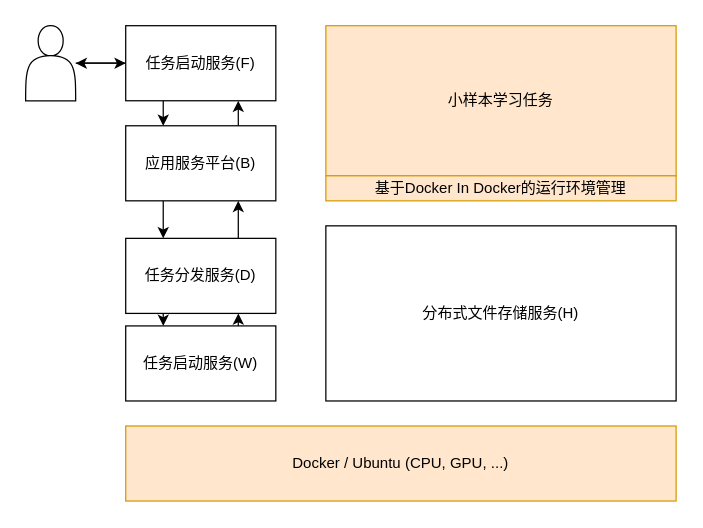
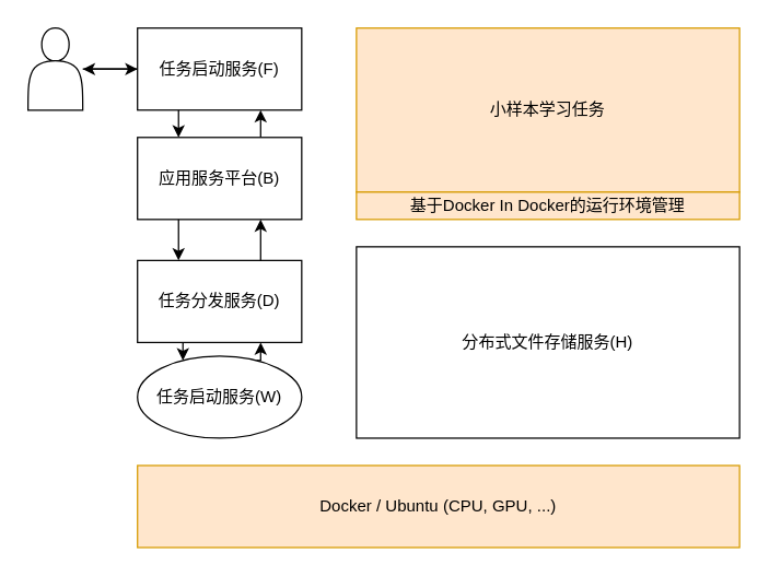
- <mxCell id="15" value="任务启动服务(W)" style="rounded=0;whiteSpace=wrap;html=1;" parent="1" vertex="1"><mxGeometry x="100" y="260" width="120" height="60" as="geometry" /></mxCell>
+ <mxCell id="15" value="任务启动服务(W)" style="ellipse;whiteSpace=wrap;html=1;" parent="1" vertex="1"><mxGeometry x="100" y="260" width="120" height="60" as="geometry" /></mxCell>
